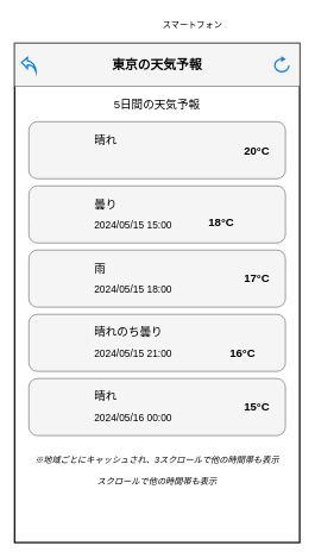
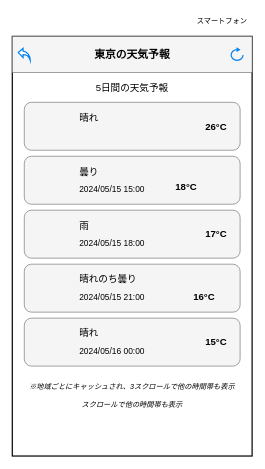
- <mxCell id="32" value="スマートフォン" style="text;html=1;strokeColor=none;fillColor=none;align=center;verticalAlign=middle;whiteSpace=wrap;rounded=0;" vertex="1" parent="1"><mxGeometry x="220" y="20" width="100" height="30" as="geometry" /></mxCell>
+ <mxCell id="32" value="スマートフォン" style="text;html=1;strokeColor=none;fillColor=none;align=center;verticalAlign=middle;whiteSpace=wrap;rounded=0;" vertex="1" parent="1"><mxGeometry x="320" y="20" width="100" height="30" as="geometry" /></mxCell>
- <mxCell id="26" value="&lt;font style=&quot;font-size: 16px;&quot;&gt;20°C&lt;/font&gt;" style="text;html=1;strokeColor=none;fillColor=none;align=right;verticalAlign=middle;whiteSpace=wrap;rounded=0;fontStyle=1" vertex="1" parent="1"><mxGeometry x="320" y="195" width="60" height="30" as="geometry" /></mxCell>
+ <mxCell id="26" value="&lt;font style=&quot;font-size: 16px;&quot;&gt;26°C&lt;/font&gt;" style="text;html=1;strokeColor=none;fillColor=none;align=right;verticalAlign=middle;whiteSpace=wrap;rounded=0;fontStyle=1" vertex="1" parent="1"><mxGeometry x="320" y="195" width="60" height="30" as="geometry" /></mxCell>
